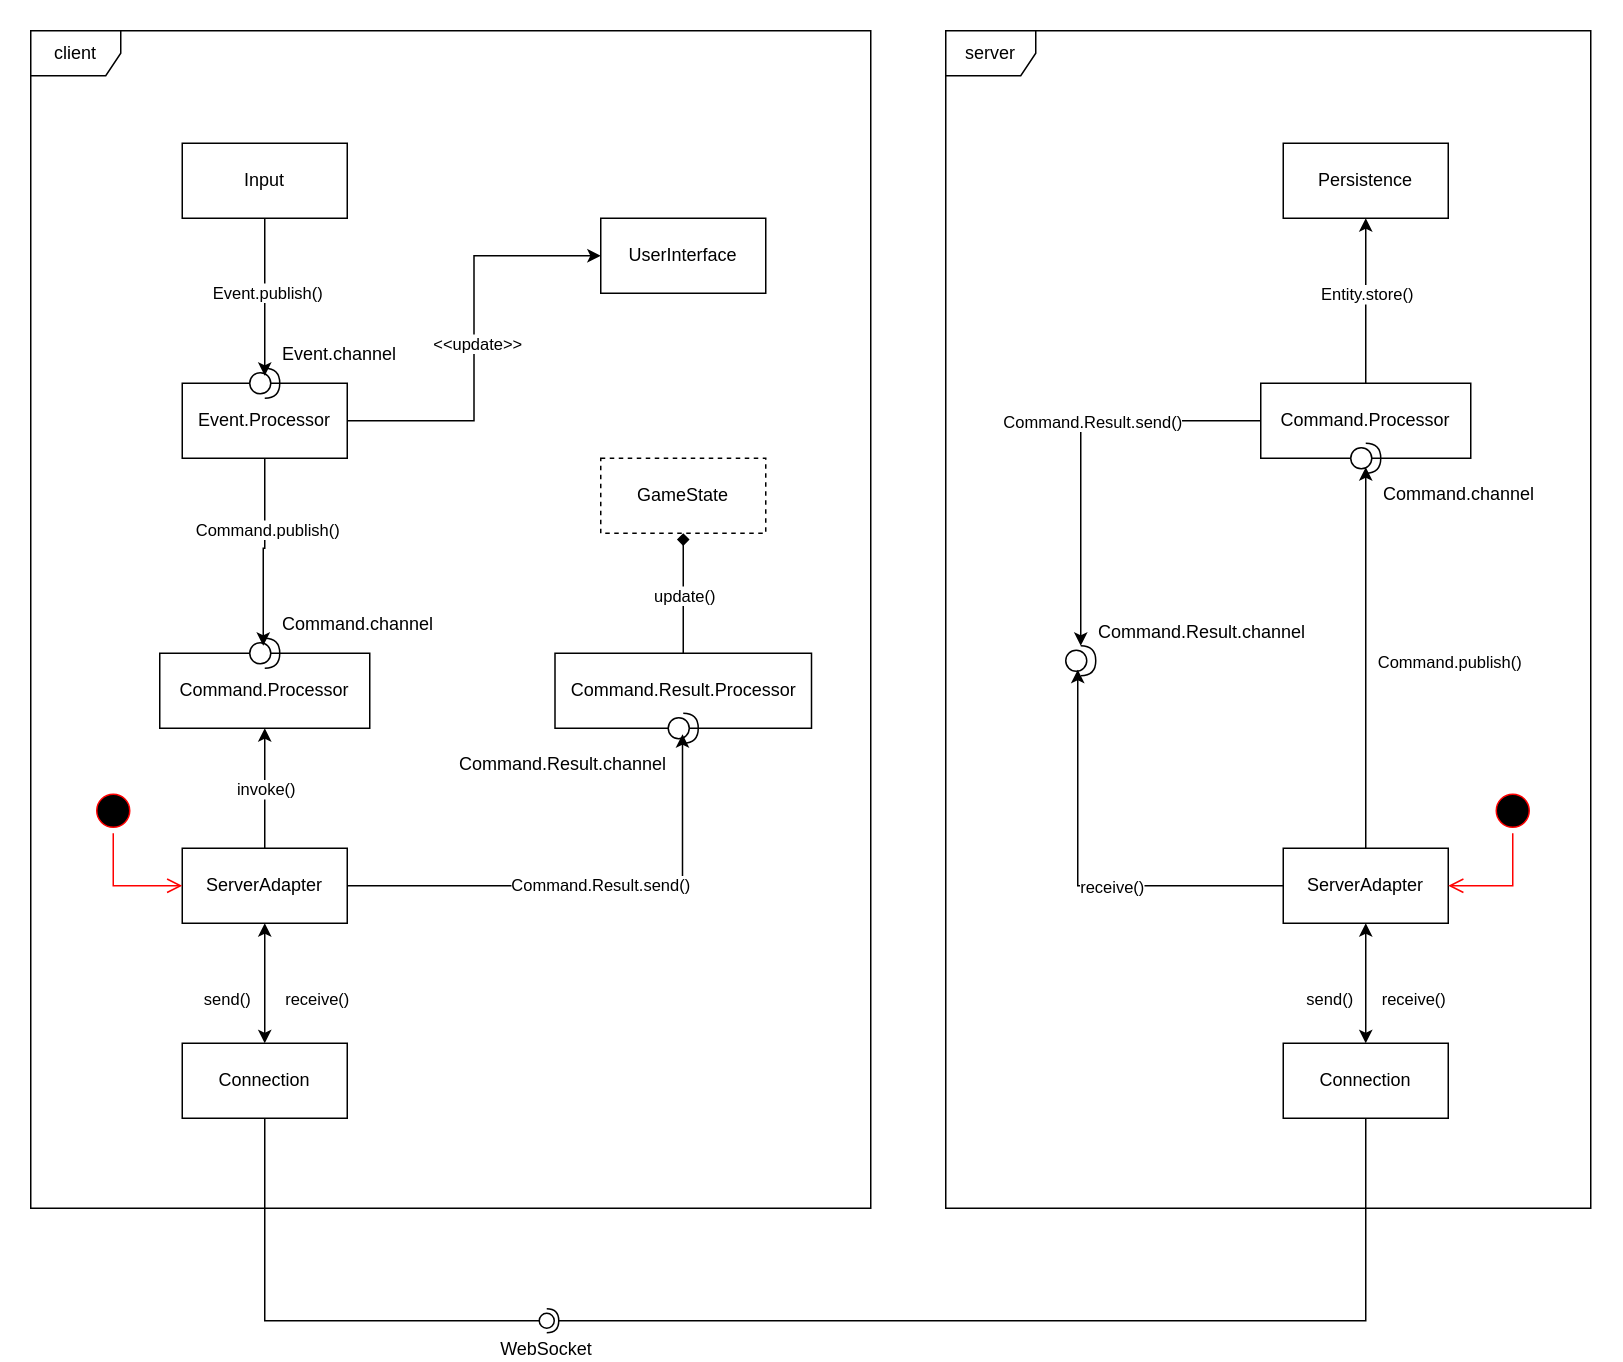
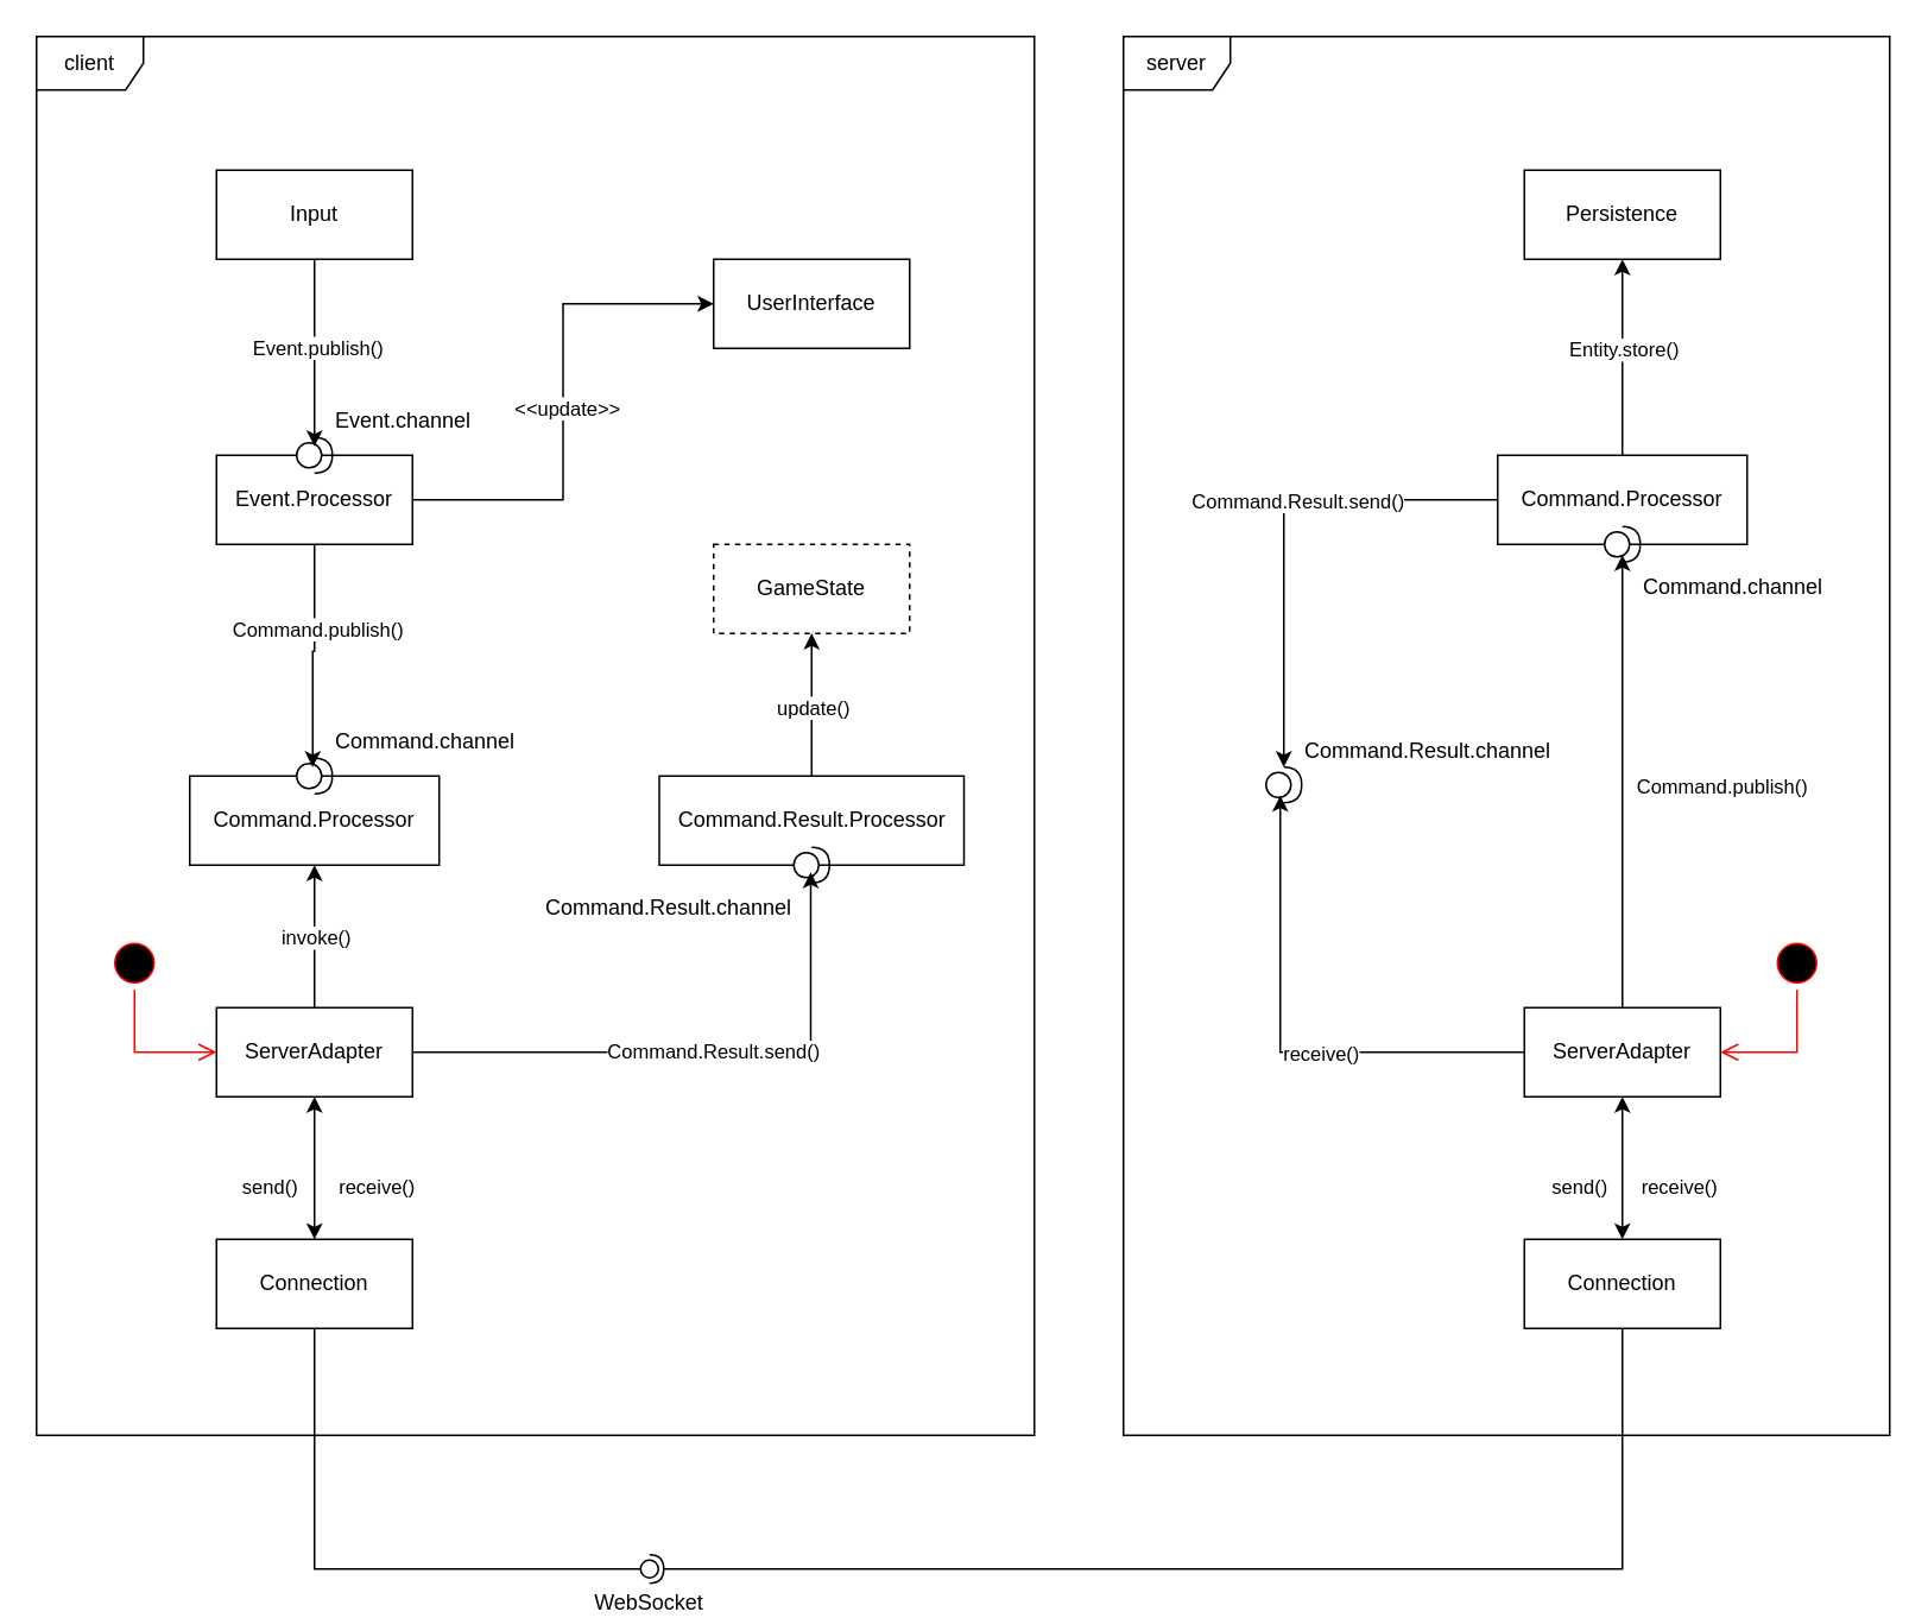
- <mxCell id="54" style="edgeStyle=orthogonalEdgeStyle;rounded=0;orthogonalLoop=1;jettySize=auto;html=1;exitX=0.5;exitY=0;exitDx=0;exitDy=0;entryX=0.5;entryY=1;entryDx=0;entryDy=0;endArrow=diamond;" edge="1" parent="1" source="27" target="53"><mxGeometry relative="1" as="geometry" /></mxCell>
+ <mxCell id="54" style="edgeStyle=orthogonalEdgeStyle;rounded=0;orthogonalLoop=1;jettySize=auto;html=1;exitX=0.5;exitY=0;exitDx=0;exitDy=0;entryX=0.5;entryY=1;entryDx=0;entryDy=0;" edge="1" parent="1" source="27" target="53"><mxGeometry relative="1" as="geometry" /></mxCell>
